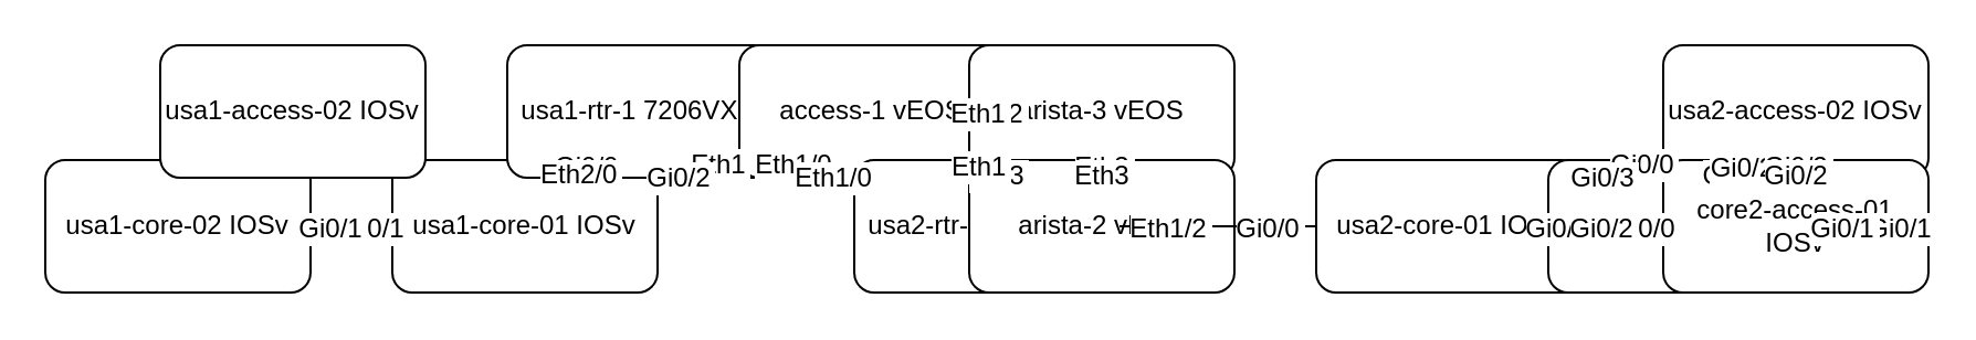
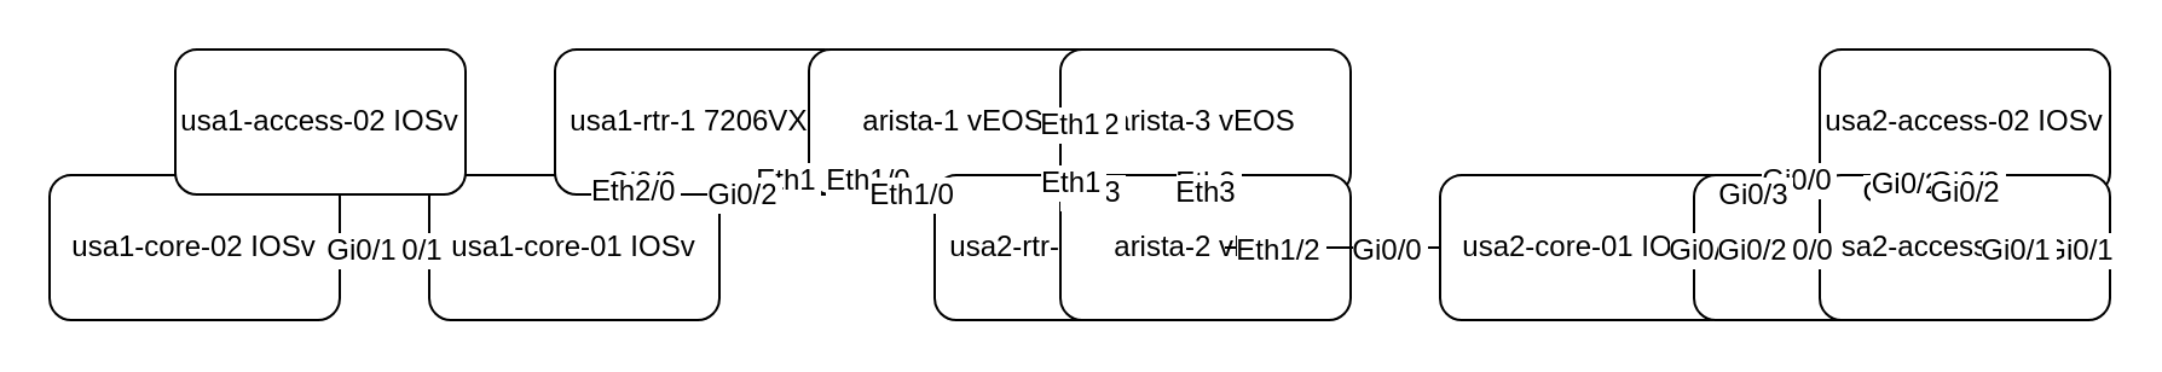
- <mxCell id="6" value="access-1 vEOS" style="rounded=1;whiteSpace=wrap;html=1;" vertex="1" parent="1"><mxGeometry x="334" y="20" width="120" height="60" as="geometry" /></mxCell>
+ <mxCell id="6" value="arista-1 vEOS" style="rounded=1;whiteSpace=wrap;html=1;" vertex="1" parent="1"><mxGeometry x="334" y="20" width="120" height="60" as="geometry" /></mxCell>
- <mxCell id="13" value="core2-access-01 IOSv" style="rounded=1;whiteSpace=wrap;html=1;" vertex="1" parent="1"><mxGeometry x="752" y="72" width="120" height="60" as="geometry" /></mxCell>
+ <mxCell id="13" value="usa2-access-01 IOSv" style="rounded=1;whiteSpace=wrap;html=1;" vertex="1" parent="1"><mxGeometry x="752" y="72" width="120" height="60" as="geometry" /></mxCell>
